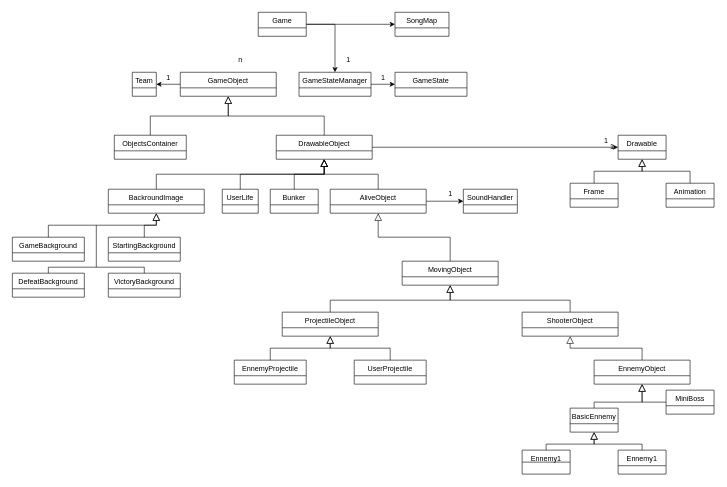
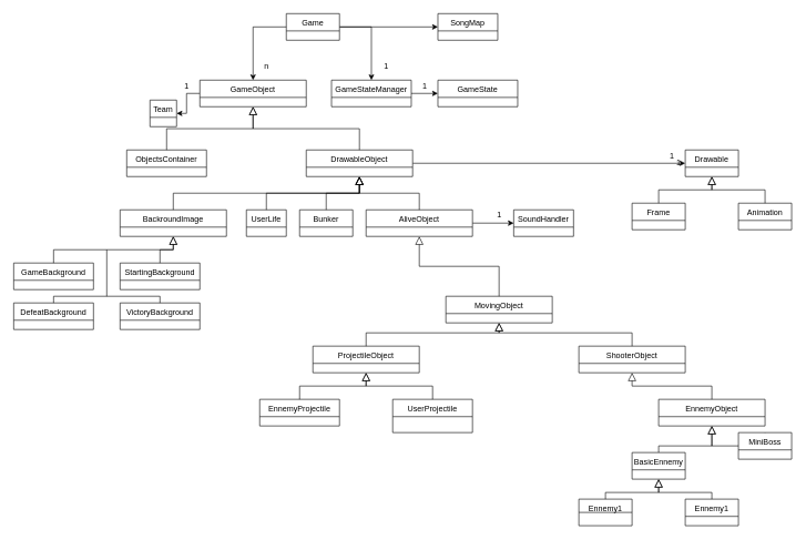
+ <mxCell id="51" style="edgeStyle=orthogonalEdgeStyle;rounded=0;orthogonalLoop=1;jettySize=auto;html=1;exitX=0;exitY=0.5;exitDx=0;exitDy=0;entryX=0.5;entryY=0;entryDx=0;entryDy=0;" parent="1" source="44" target="3" edge="1"><mxGeometry relative="1" as="geometry"><mxPoint x="520" y="50" as="sourcePoint" /><mxPoint x="560" y="130" as="targetPoint" /></mxGeometry></mxCell>
- <mxCell id="45" value="Team" style="swimlane;fontStyle=0;align=center;verticalAlign=top;childLayout=stackLayout;horizontal=1;startSize=26;horizontalStack=0;resizeParent=1;resizeLast=0;collapsible=1;marginBottom=0;rounded=0;shadow=0;strokeWidth=1;" parent="1" vertex="1"><mxGeometry x="220" y="120" width="40" height="40" as="geometry"><mxRectangle x="550" y="140" width="160" height="26" as="alternateBounds" /></mxGeometry></mxCell>
+ <mxCell id="45" value="Team" style="swimlane;fontStyle=0;align=center;verticalAlign=top;childLayout=stackLayout;horizontal=1;startSize=26;horizontalStack=0;resizeParent=1;resizeLast=0;collapsible=1;marginBottom=0;rounded=0;shadow=0;strokeWidth=1;" parent="1" vertex="1"><mxGeometry x="225" y="150" width="40" height="40" as="geometry"><mxRectangle x="550" y="140" width="160" height="26" as="alternateBounds" /></mxGeometry></mxCell>
- <mxCell id="9" value="MovingObject" style="swimlane;fontStyle=0;align=center;verticalAlign=top;childLayout=stackLayout;horizontal=1;startSize=26;horizontalStack=0;resizeParent=1;resizeLast=0;collapsible=1;marginBottom=0;rounded=0;shadow=0;strokeWidth=1;" parent="1" vertex="1"><mxGeometry x="670" y="435" width="160" height="40" as="geometry"><mxRectangle x="550" y="140" width="160" height="26" as="alternateBounds" /></mxGeometry></mxCell>
+ <mxCell id="9" value="MovingObject" style="swimlane;fontStyle=0;align=center;verticalAlign=top;childLayout=stackLayout;horizontal=1;startSize=26;horizontalStack=0;resizeParent=1;resizeLast=0;collapsible=1;marginBottom=0;rounded=0;shadow=0;strokeWidth=1;" parent="1" vertex="1"><mxGeometry x="670" y="445" width="160" height="40" as="geometry"><mxRectangle x="550" y="140" width="160" height="26" as="alternateBounds" /></mxGeometry></mxCell>
- <mxCell id="21" value="UserProjectile" style="swimlane;fontStyle=0;align=center;verticalAlign=top;childLayout=stackLayout;horizontal=1;startSize=26;horizontalStack=0;resizeParent=1;resizeLast=0;collapsible=1;marginBottom=0;rounded=0;shadow=0;strokeWidth=1;" parent="1" vertex="1"><mxGeometry x="590" y="600" width="120" height="40" as="geometry"><mxRectangle x="550" y="140" width="160" height="26" as="alternateBounds" /></mxGeometry></mxCell>
+ <mxCell id="21" value="UserProjectile" style="swimlane;fontStyle=0;align=center;verticalAlign=top;childLayout=stackLayout;horizontal=1;startSize=26;horizontalStack=0;resizeParent=1;resizeLast=0;collapsible=1;marginBottom=0;rounded=0;shadow=0;strokeWidth=1;" parent="1" vertex="1"><mxGeometry x="590" y="600" width="120" height="50" as="geometry"><mxRectangle x="550" y="140" width="160" height="26" as="alternateBounds" /></mxGeometry></mxCell>
